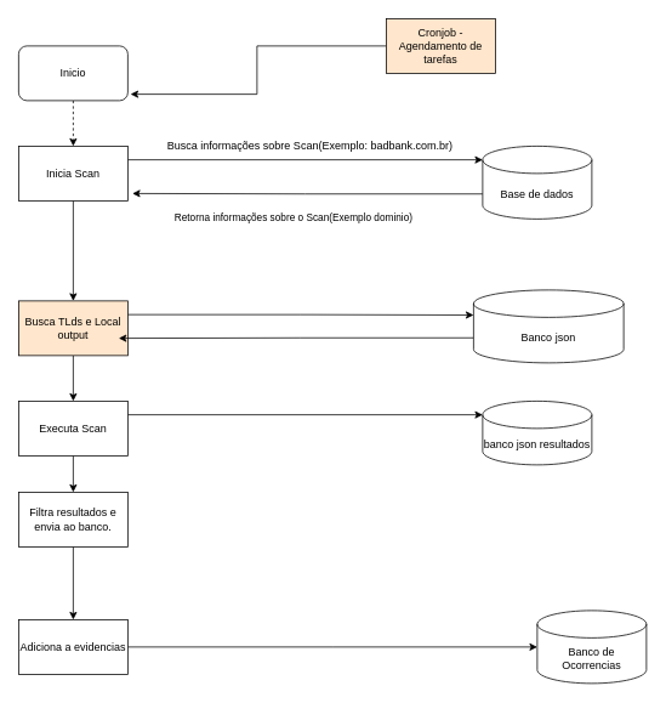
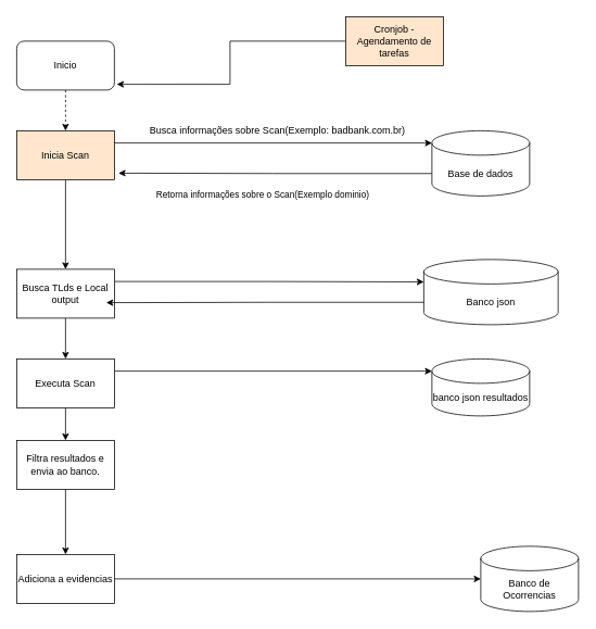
- <mxCell id="4" value="Inicia Scan" style="rounded=0;whiteSpace=wrap;html=1;" vertex="1" parent="1"><mxGeometry x="20" y="160" width="120" height="60" as="geometry" /></mxCell>
+ <mxCell id="4" value="Inicia Scan" style="rounded=0;whiteSpace=wrap;html=1;fillColor=#ffe6cc;" vertex="1" parent="1"><mxGeometry x="20" y="160" width="120" height="60" as="geometry" /></mxCell>
- <mxCell id="11" value="Busca TLds e Local output" style="rounded=0;whiteSpace=wrap;html=1;fillColor=#ffe6cc;" vertex="1" parent="1"><mxGeometry x="20" y="330" width="120" height="60" as="geometry" /></mxCell>
+ <mxCell id="11" value="Busca TLds e Local output" style="rounded=0;whiteSpace=wrap;html=1;" vertex="1" parent="1"><mxGeometry x="20" y="330" width="120" height="60" as="geometry" /></mxCell>
